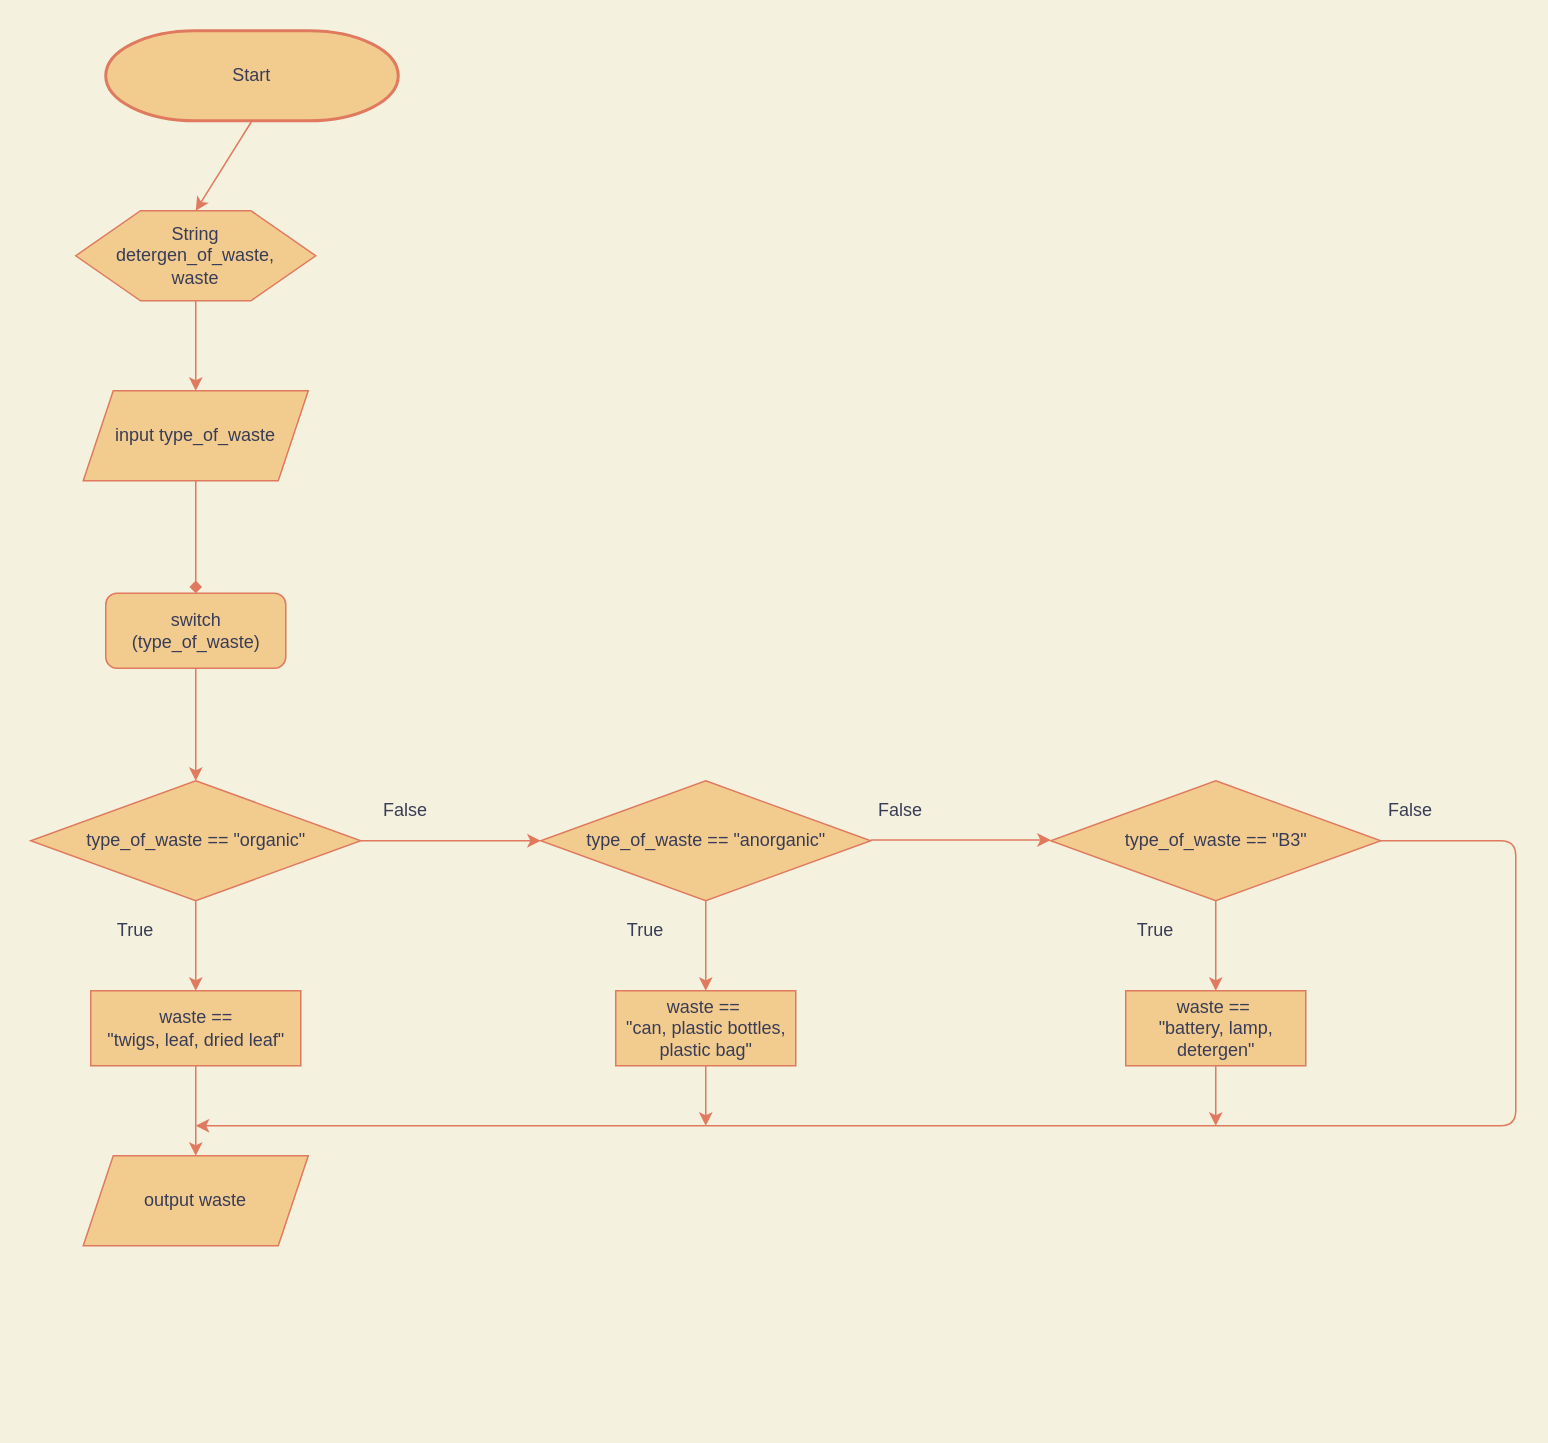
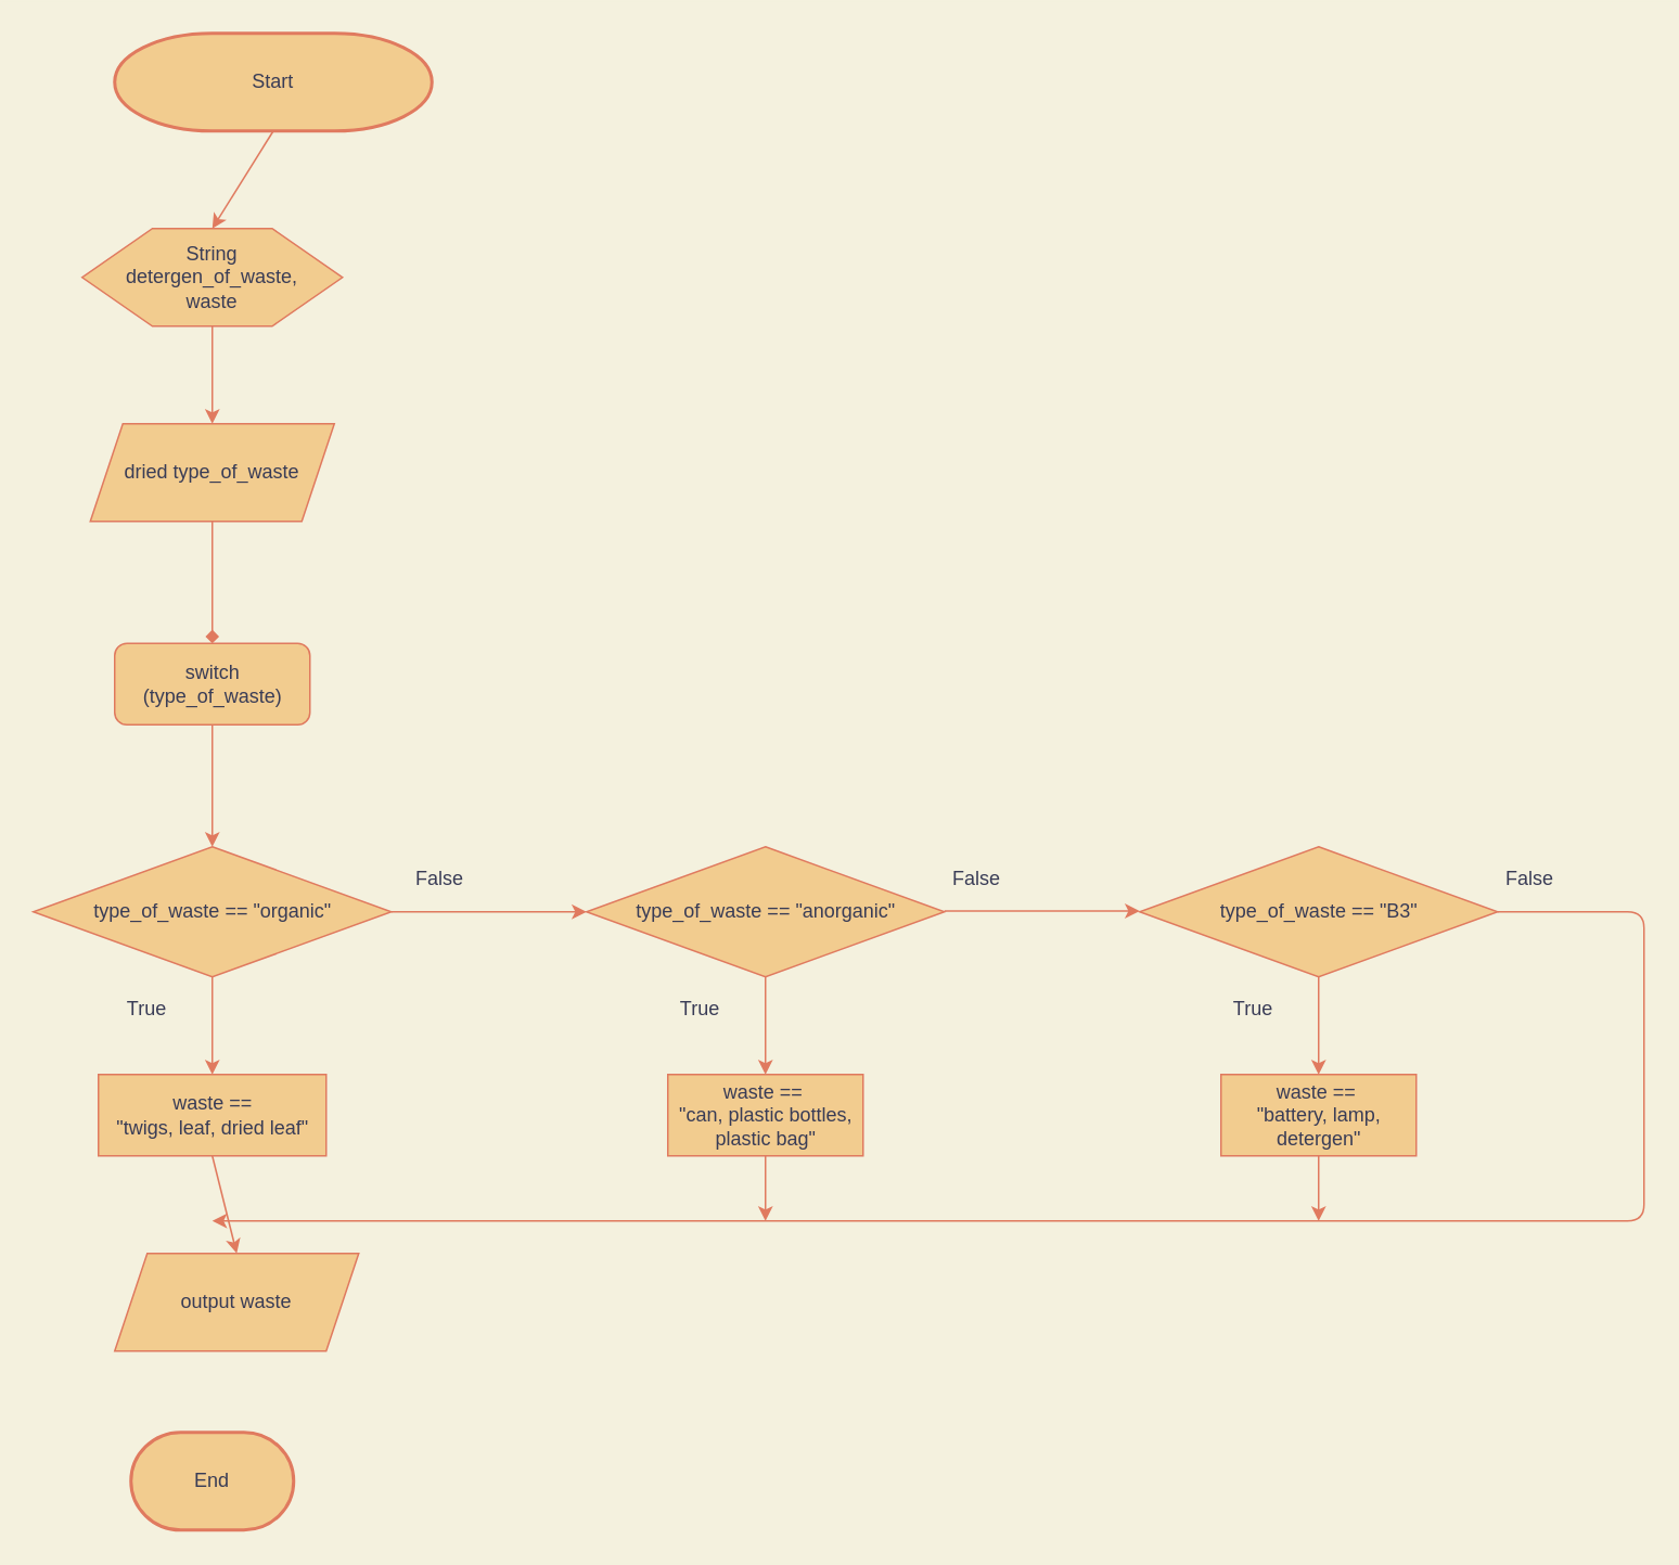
- <mxCell id="6" value="input type_of_waste" style="shape=parallelogram;perimeter=parallelogramPerimeter;whiteSpace=wrap;html=1;fixedSize=1;fillColor=#F2CC8F;strokeColor=#E07A5F;fontColor=#393C56;" vertex="1" parent="1"><mxGeometry x="55" y="260" width="150" height="60" as="geometry" /></mxCell>
+ <mxCell id="6" value="dried type_of_waste" style="shape=parallelogram;perimeter=parallelogramPerimeter;whiteSpace=wrap;html=1;fixedSize=1;fillColor=#F2CC8F;strokeColor=#E07A5F;fontColor=#393C56;" vertex="1" parent="1"><mxGeometry x="55" y="260" width="150" height="60" as="geometry" /></mxCell>
- <mxCell id="29" value="output waste" style="shape=parallelogram;perimeter=parallelogramPerimeter;whiteSpace=wrap;html=1;fixedSize=1;fillColor=#F2CC8F;strokeColor=#E07A5F;fontColor=#393C56;" vertex="1" parent="1"><mxGeometry x="55" y="770" width="150" height="60" as="geometry" /></mxCell>
+ <mxCell id="29" value="output waste" style="shape=parallelogram;perimeter=parallelogramPerimeter;whiteSpace=wrap;html=1;fixedSize=1;fillColor=#F2CC8F;strokeColor=#E07A5F;fontColor=#393C56;" vertex="1" parent="1"><mxGeometry x="70" y="770" width="150" height="60" as="geometry" /></mxCell>
+ <mxCell id="3" value="End" style="strokeWidth=2;html=1;shape=mxgraph.flowchart.terminator;whiteSpace=wrap;fillColor=#F2CC8F;strokeColor=#E07A5F;fontColor=#393C56;" vertex="1" parent="1"><mxGeometry x="80" y="880" width="100" height="60" as="geometry" /></mxCell>
